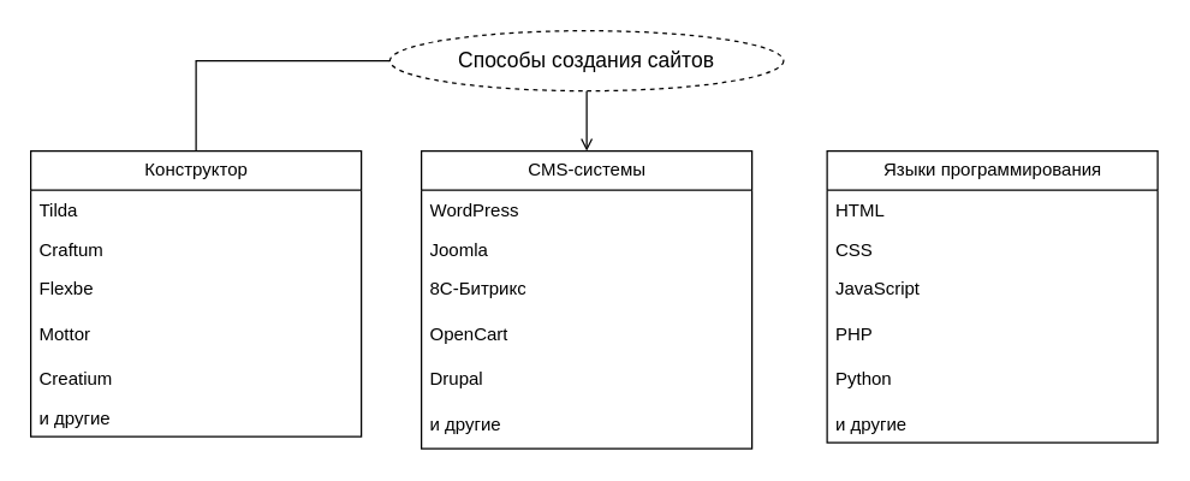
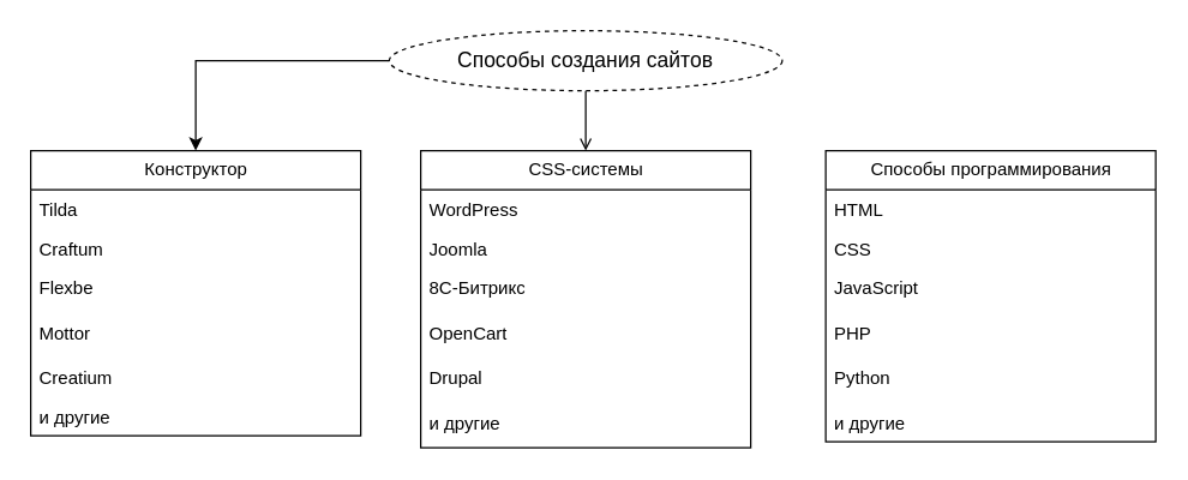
- <mxCell id="2" style="edgeStyle=orthogonalEdgeStyle;rounded=0;orthogonalLoop=1;jettySize=auto;html=1;entryX=0.5;entryY=0;entryDx=0;entryDy=0;fontSize=14;endArrow=none;" parent="1" source="3" target="5" edge="1"><mxGeometry relative="1" as="geometry"><mxPoint x="130" y="100" as="targetPoint" /></mxGeometry></mxCell>
+ <mxCell id="2" style="edgeStyle=orthogonalEdgeStyle;rounded=0;orthogonalLoop=1;jettySize=auto;html=1;entryX=0.5;entryY=0;entryDx=0;entryDy=0;fontSize=14;" parent="1" source="3" target="5" edge="1"><mxGeometry relative="1" as="geometry"><mxPoint x="130" y="100" as="targetPoint" /></mxGeometry></mxCell>
- <mxCell id="12" value="CMS-системы" style="swimlane;fontStyle=0;childLayout=stackLayout;horizontal=1;startSize=26;fillColor=none;horizontalStack=0;resizeParent=1;resizeParentMax=0;resizeLast=0;collapsible=1;marginBottom=0;html=1;" parent="1" vertex="1"><mxGeometry x="280" y="100" width="220" height="198" as="geometry" /></mxCell>
+ <mxCell id="12" value="CSS-системы" style="swimlane;fontStyle=0;childLayout=stackLayout;horizontal=1;startSize=26;fillColor=none;horizontalStack=0;resizeParent=1;resizeParentMax=0;resizeLast=0;collapsible=1;marginBottom=0;html=1;" parent="1" vertex="1"><mxGeometry x="280" y="100" width="220" height="198" as="geometry" /></mxCell>
- <mxCell id="19" value="Языки программирования" style="swimlane;fontStyle=0;childLayout=stackLayout;horizontal=1;startSize=26;fillColor=none;horizontalStack=0;resizeParent=1;resizeParentMax=0;resizeLast=0;collapsible=1;marginBottom=0;html=1;" parent="1" vertex="1"><mxGeometry x="550" y="100" width="220" height="194" as="geometry" /></mxCell>
+ <mxCell id="19" value="Способы программирования" style="swimlane;fontStyle=0;childLayout=stackLayout;horizontal=1;startSize=26;fillColor=none;horizontalStack=0;resizeParent=1;resizeParentMax=0;resizeLast=0;collapsible=1;marginBottom=0;html=1;" parent="1" vertex="1"><mxGeometry x="550" y="100" width="220" height="194" as="geometry" /></mxCell>
